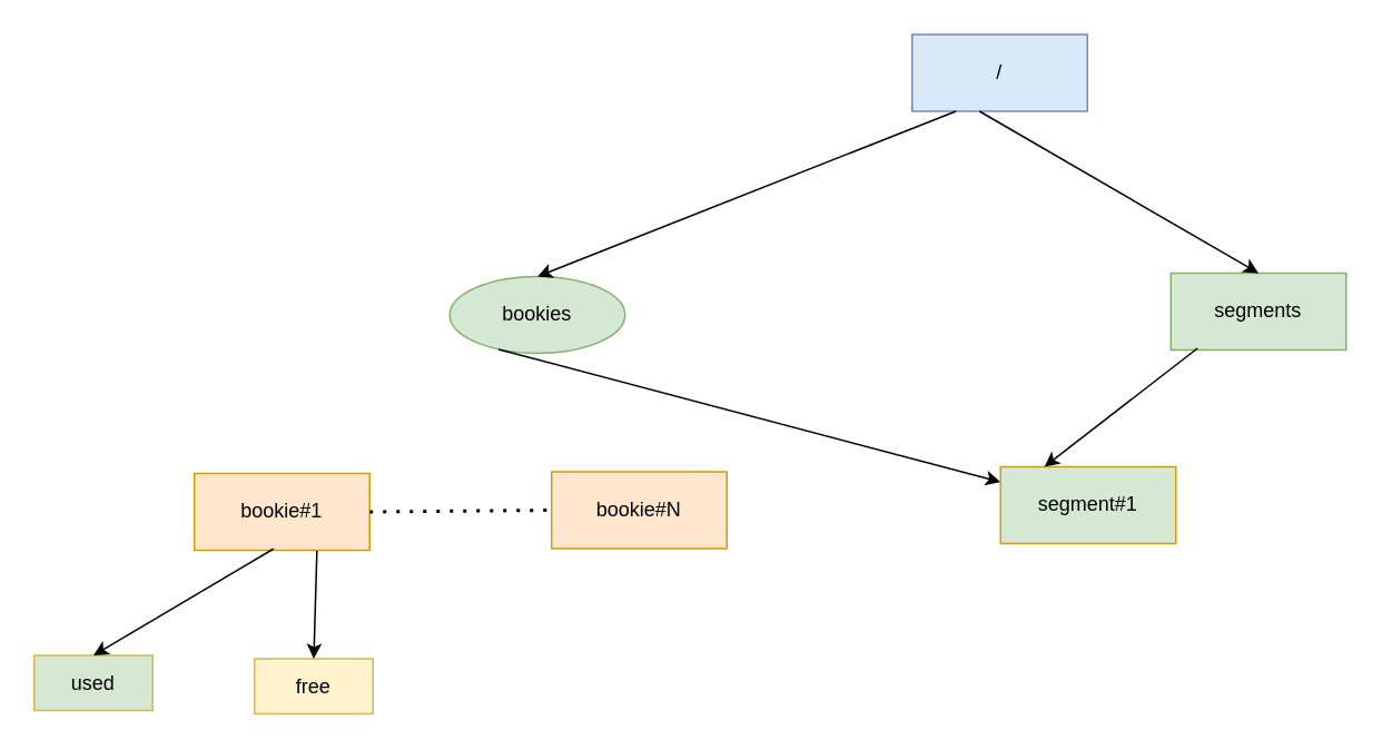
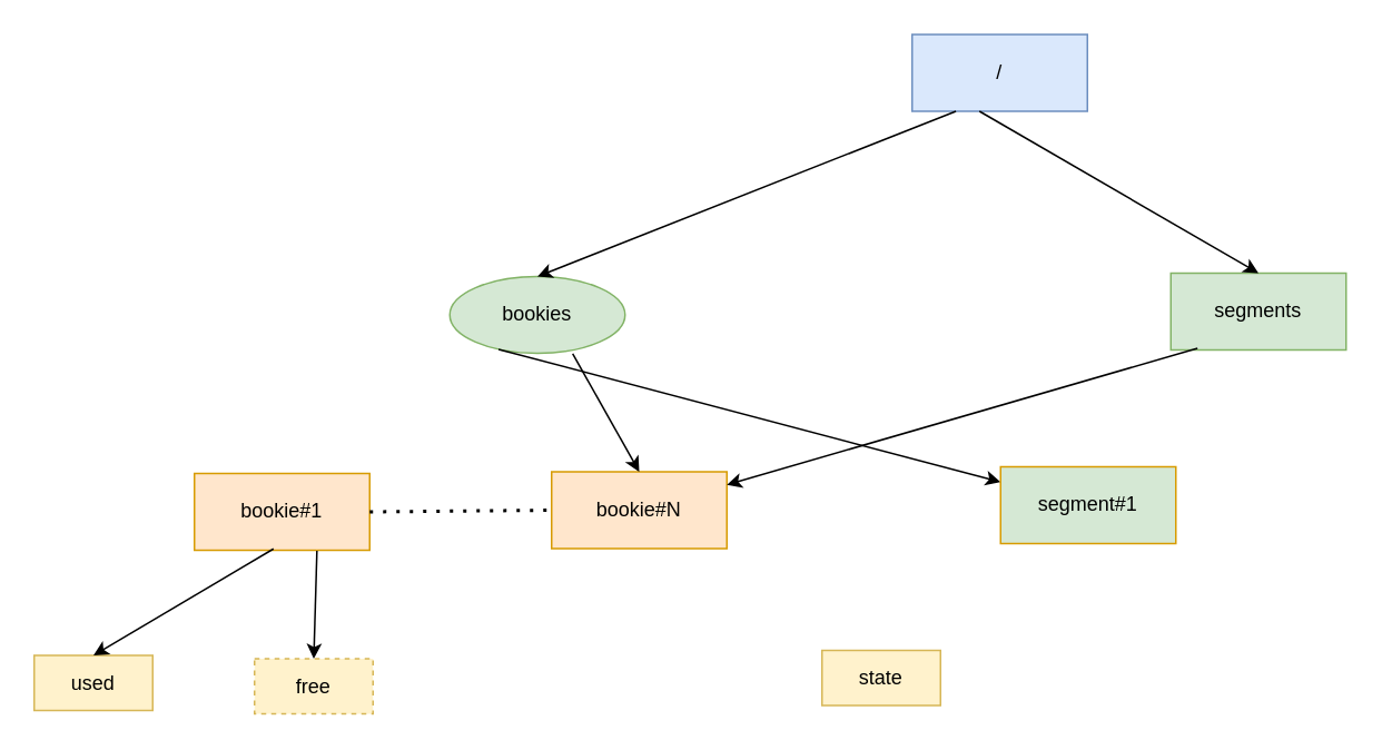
- <mxCell id="17" value="" style="endArrow=classic;html=1;rounded=0;entryX=0.25;entryY=0;entryDx=0;entryDy=0;exitX=0.152;exitY=0.978;exitDx=0;exitDy=0;exitPerimeter=0;" edge="1" parent="1" source="14" target="16"><mxGeometry width="50" height="50" relative="1" as="geometry"><mxPoint x="937" y="300" as="sourcePoint" /><mxPoint x="987" y="250" as="targetPoint" /></mxGeometry></mxCell>
+ <mxCell id="17" value="" style="endArrow=classic;html=1;rounded=0;exitX=0.152;exitY=0.978;exitDx=0;exitDy=0;exitPerimeter=0;" edge="1" parent="1" source="14" target="5"><mxGeometry width="50" height="50" relative="1" as="geometry"><mxPoint x="937" y="300" as="sourcePoint" /><mxPoint x="987" y="250" as="targetPoint" /></mxGeometry></mxCell>
+ <mxCell id="13" value="" style="endArrow=classic;html=1;rounded=0;exitX=0.701;exitY=1.006;exitDx=0;exitDy=0;exitPerimeter=0;entryX=0.5;entryY=0;entryDx=0;entryDy=0;" parent="1" source="3" target="5" edge="1"><mxGeometry width="50" height="50" relative="1" as="geometry"><mxPoint x="319" y="284" as="sourcePoint" /><mxPoint x="369" y="234" as="targetPoint" /></mxGeometry></mxCell>
+ <mxCell id="18" value="state" style="rounded=0;whiteSpace=wrap;html=1;fillColor=#fff2cc;strokeColor=#d6b656;" vertex="1" parent="1"><mxGeometry x="492" y="389" width="71" height="33" as="geometry" /></mxCell>
- <mxCell id="7" value="used" style="rounded=0;whiteSpace=wrap;html=1;fillColor=#d5e8d4;strokeColor=#d6b656;" parent="1" vertex="1"><mxGeometry x="20" y="392" width="71" height="33" as="geometry" /></mxCell>
+ <mxCell id="7" value="used" style="rounded=0;whiteSpace=wrap;html=1;fillColor=#fff2cc;strokeColor=#d6b656;" parent="1" vertex="1"><mxGeometry x="20" y="392" width="71" height="33" as="geometry" /></mxCell>
- <mxCell id="8" value="free" style="rounded=0;whiteSpace=wrap;html=1;fillColor=#fff2cc;strokeColor=#d6b656;" parent="1" vertex="1"><mxGeometry x="152" y="394" width="71" height="33" as="geometry" /></mxCell>
+ <mxCell id="8" value="free" style="rounded=0;whiteSpace=wrap;html=1;fillColor=#fff2cc;strokeColor=#d6b656;dashed=1;" parent="1" vertex="1"><mxGeometry x="152" y="394" width="71" height="33" as="geometry" /></mxCell>
